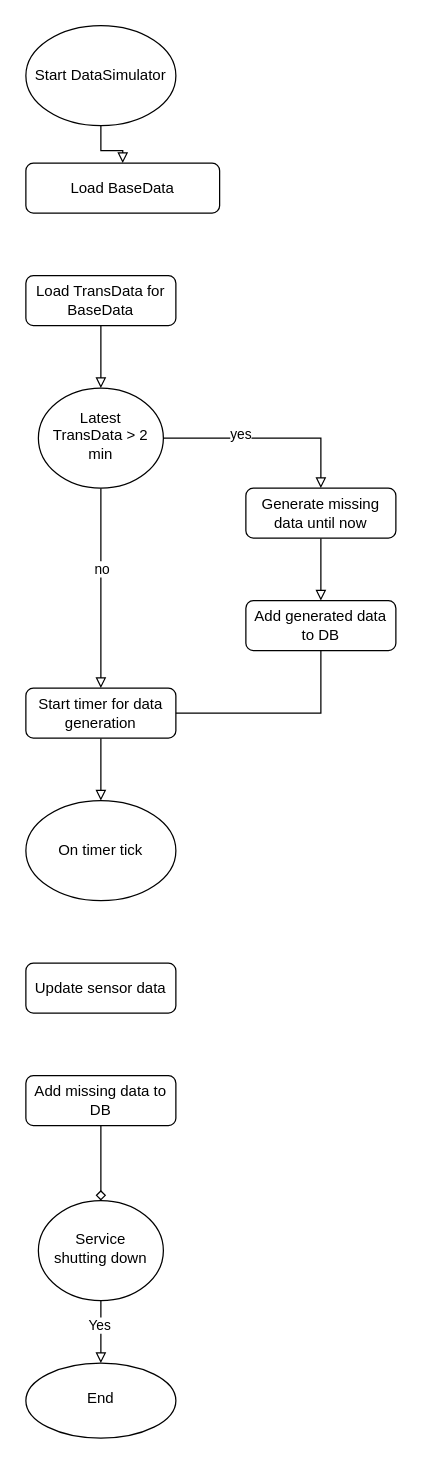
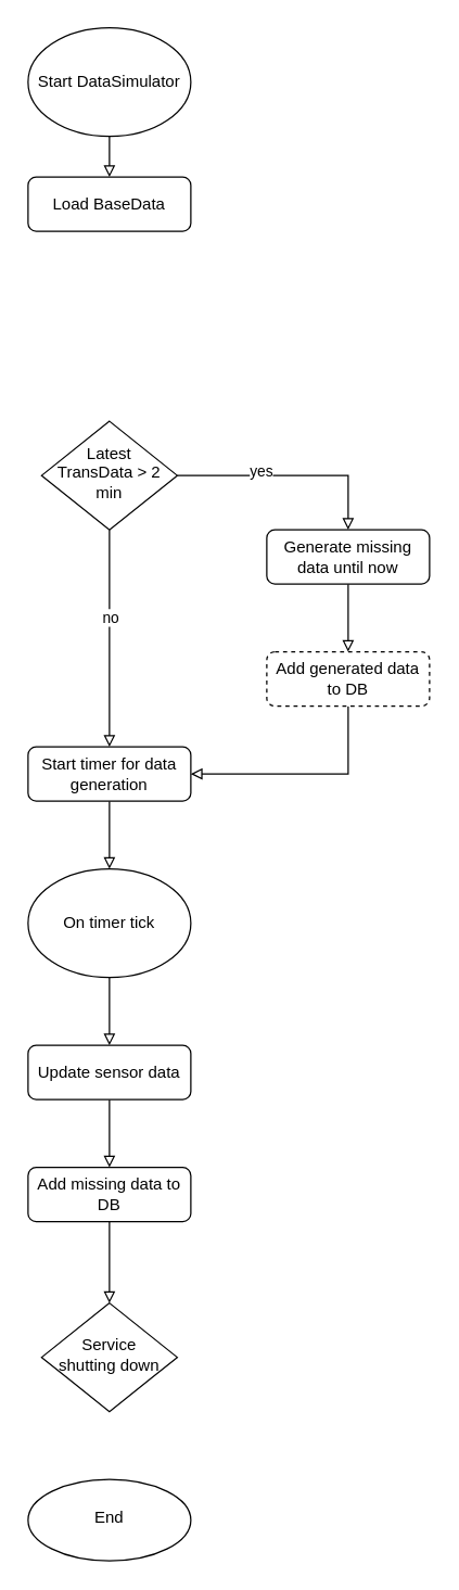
- <mxCell id="4" value="Load BaseData" style="rounded=1;whiteSpace=wrap;html=1;fontSize=12;glass=0;strokeWidth=1;shadow=0;" vertex="1" parent="1"><mxGeometry x="20" y="130" width="155" height="40" as="geometry" /></mxCell>
+ <mxCell id="4" value="Load BaseData" style="rounded=1;whiteSpace=wrap;html=1;fontSize=12;glass=0;strokeWidth=1;shadow=0;" vertex="1" parent="1"><mxGeometry x="20" y="130" width="120" height="40" as="geometry" /></mxCell>
- <mxCell id="6" value="Load TransData for BaseData" style="rounded=1;whiteSpace=wrap;html=1;fontSize=12;glass=0;strokeWidth=1;shadow=0;" vertex="1" parent="1"><mxGeometry x="20" y="220" width="120" height="40" as="geometry" /></mxCell>
- <mxCell id="5" style="edgeStyle=orthogonalEdgeStyle;rounded=0;orthogonalLoop=1;jettySize=auto;html=1;endArrow=block;endFill=0;" edge="1" parent="1" source="6" target="11"><mxGeometry relative="1" as="geometry"><mxPoint x="80" y="360" as="targetPoint" /></mxGeometry></mxCell>
- <mxCell id="11" value="Latest TransData &amp;gt; 2 min" style="ellipse;whiteSpace=wrap;html=1;shadow=0;fontFamily=Helvetica;fontSize=12;align=center;strokeWidth=1;spacing=6;spacingTop=-4;" vertex="1" parent="1"><mxGeometry x="30" y="310" width="100" height="80" as="geometry" /></mxCell>
+ <mxCell id="11" value="Latest TransData &amp;gt; 2 min" style="rhombus;whiteSpace=wrap;html=1;shadow=0;fontFamily=Helvetica;fontSize=12;align=center;strokeWidth=1;spacing=6;spacingTop=-4;" vertex="1" parent="1"><mxGeometry x="30" y="310" width="100" height="80" as="geometry" /></mxCell>
- <mxCell id="17" value="Add generated data to DB" style="rounded=1;whiteSpace=wrap;html=1;fontSize=12;glass=0;strokeWidth=1;shadow=0;" vertex="1" parent="1"><mxGeometry x="196" y="480" width="120" height="40" as="geometry" /></mxCell>
+ <mxCell id="17" value="Add generated data to DB" style="rounded=1;whiteSpace=wrap;html=1;fontSize=12;glass=0;strokeWidth=1;shadow=0;dashed=1;" vertex="1" parent="1"><mxGeometry x="196" y="480" width="120" height="40" as="geometry" /></mxCell>
- <mxCell id="16" style="edgeStyle=orthogonalEdgeStyle;rounded=0;orthogonalLoop=1;jettySize=auto;html=1;entryX=1;entryY=0.5;entryDx=0;entryDy=0;endArrow=none;endFill=0;" edge="1" parent="1" source="17" target="15"><mxGeometry relative="1" as="geometry"><Array as="points"><mxPoint x="256" y="570" /></Array></mxGeometry></mxCell>
+ <mxCell id="16" style="edgeStyle=orthogonalEdgeStyle;rounded=0;orthogonalLoop=1;jettySize=auto;html=1;entryX=1;entryY=0.5;entryDx=0;entryDy=0;endArrow=block;endFill=0;" edge="1" parent="1" source="17" target="15"><mxGeometry relative="1" as="geometry"><Array as="points"><mxPoint x="256" y="570" /></Array></mxGeometry></mxCell>
+ <mxCell id="18" style="edgeStyle=orthogonalEdgeStyle;rounded=0;orthogonalLoop=1;jettySize=auto;html=1;endArrow=block;endFill=0;entryX=0.5;entryY=0;entryDx=0;entryDy=0;" edge="1" parent="1" source="19" target="21"><mxGeometry relative="1" as="geometry"><mxPoint x="80" y="840" as="targetPoint" /></mxGeometry></mxCell>
+ <mxCell id="20" style="edgeStyle=orthogonalEdgeStyle;rounded=0;orthogonalLoop=1;jettySize=auto;html=1;endArrow=block;endFill=0;entryX=0.5;entryY=0;entryDx=0;entryDy=0;" edge="1" parent="1" source="21" target="23"><mxGeometry relative="1" as="geometry"><mxPoint x="80" y="940" as="targetPoint" /></mxGeometry></mxCell>
- <mxCell id="22" style="edgeStyle=orthogonalEdgeStyle;rounded=0;orthogonalLoop=1;jettySize=auto;html=1;endArrow=diamond;endFill=0;entryX=0.5;entryY=0;entryDx=0;entryDy=0;" edge="1" parent="1" source="23" target="26"><mxGeometry relative="1" as="geometry"><mxPoint x="80" y="1000" as="targetPoint" /></mxGeometry></mxCell>
+ <mxCell id="22" style="edgeStyle=orthogonalEdgeStyle;rounded=0;orthogonalLoop=1;jettySize=auto;html=1;endArrow=block;endFill=0;entryX=0.5;entryY=0;entryDx=0;entryDy=0;" edge="1" parent="1" source="23" target="26"><mxGeometry relative="1" as="geometry"><mxPoint x="80" y="1000" as="targetPoint" /></mxGeometry></mxCell>
- <mxCell id="26" value="Service &lt;br&gt;shutting down" style="ellipse;whiteSpace=wrap;html=1;shadow=0;fontFamily=Helvetica;fontSize=12;align=center;strokeWidth=1;spacing=6;spacingTop=-4;" vertex="1" parent="1"><mxGeometry x="30" y="960" width="100" height="80" as="geometry" /></mxCell>
+ <mxCell id="26" value="Service &lt;br&gt;shutting down" style="rhombus;whiteSpace=wrap;html=1;shadow=0;fontFamily=Helvetica;fontSize=12;align=center;strokeWidth=1;spacing=6;spacingTop=-4;" vertex="1" parent="1"><mxGeometry x="30" y="960" width="100" height="80" as="geometry" /></mxCell>
- <mxCell id="24" value="" style="edgeStyle=orthogonalEdgeStyle;rounded=0;orthogonalLoop=1;jettySize=auto;html=1;endArrow=block;endFill=0;" edge="1" parent="1" source="26" target="27"><mxGeometry relative="1" as="geometry" /></mxCell>
- <mxCell id="25" value="Yes" style="edgeLabel;html=1;align=center;verticalAlign=middle;resizable=0;points=[];" vertex="1" connectable="0" parent="24"><mxGeometry x="-0.222" y="-2" relative="1" as="geometry"><mxPoint as="offset" /></mxGeometry></mxCell>
